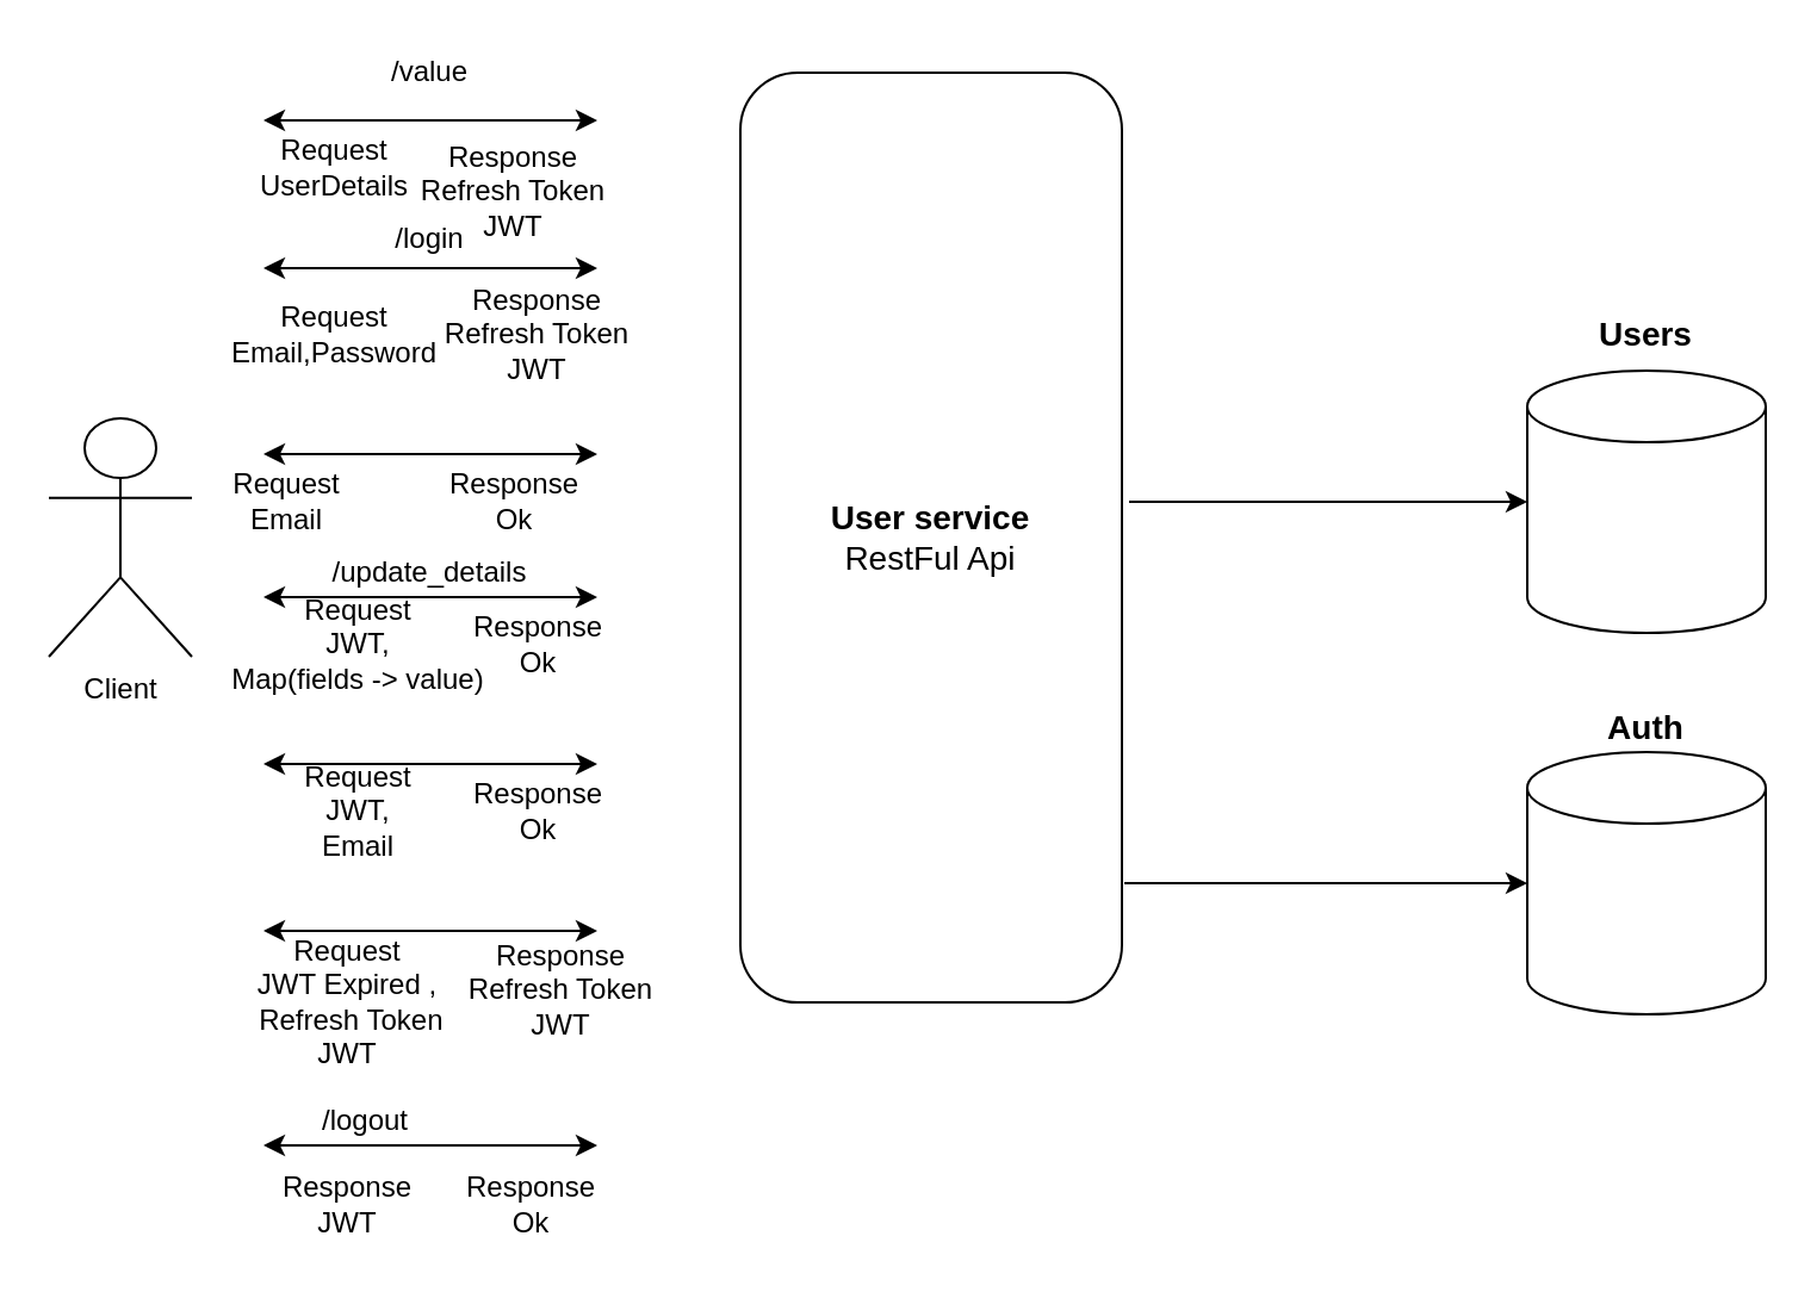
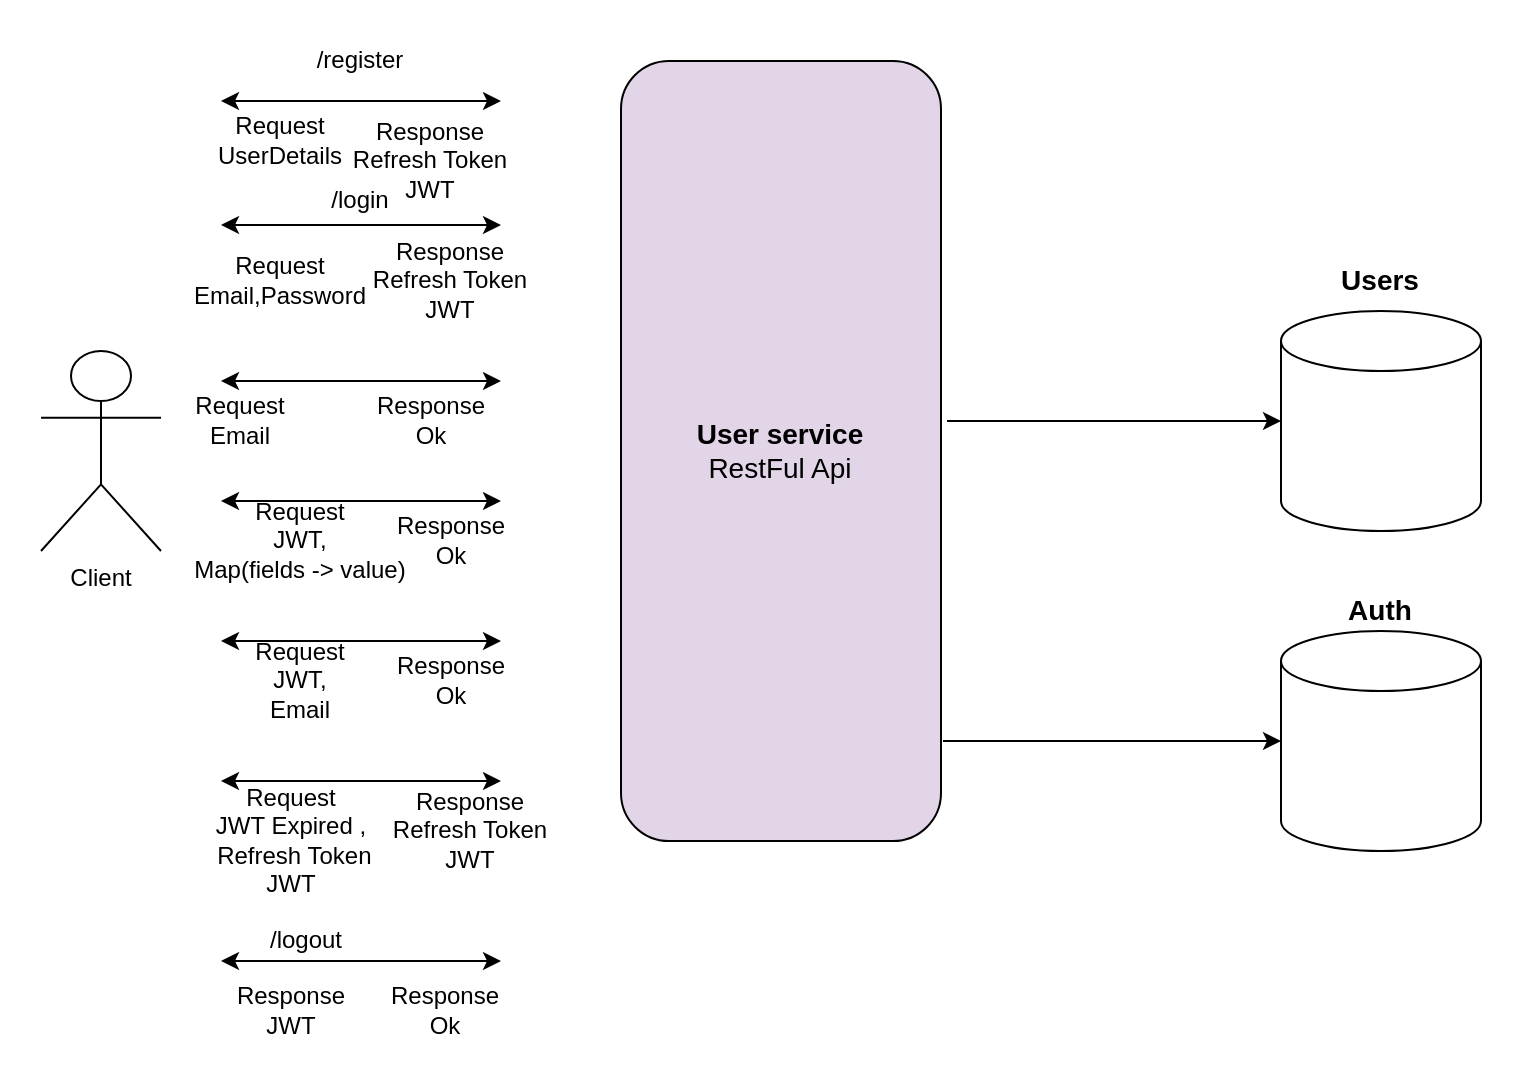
- <mxCell id="5" value="/value" style="text;html=1;strokeColor=none;fillColor=none;align=center;verticalAlign=middle;whiteSpace=wrap;rounded=0;" parent="1" vertex="1"><mxGeometry x="160" y="20" width="40" height="20" as="geometry" /></mxCell>
+ <mxCell id="5" value="/register" style="text;html=1;strokeColor=none;fillColor=none;align=center;verticalAlign=middle;whiteSpace=wrap;rounded=0;" parent="1" vertex="1"><mxGeometry x="160" y="20" width="40" height="20" as="geometry" /></mxCell>
- <mxCell id="3" value="&lt;font style=&quot;font-size: 14px&quot;&gt;&lt;b style=&quot;font-size: 12px&quot;&gt;&lt;font style=&quot;font-size: 14px&quot;&gt;User service&lt;br&gt;&lt;/font&gt;&lt;/b&gt;RestFul Api&lt;/font&gt;" style="rounded=1;whiteSpace=wrap;html=1;" parent="1" vertex="1"><mxGeometry x="310" y="30" width="160" height="390" as="geometry" /></mxCell>
+ <mxCell id="3" value="&lt;font style=&quot;font-size: 14px&quot;&gt;&lt;b style=&quot;font-size: 12px&quot;&gt;&lt;font style=&quot;font-size: 14px&quot;&gt;User service&lt;br&gt;&lt;/font&gt;&lt;/b&gt;RestFul Api&lt;/font&gt;" style="rounded=1;whiteSpace=wrap;html=1;fillColor=#e1d5e7;" parent="1" vertex="1"><mxGeometry x="310" y="30" width="160" height="390" as="geometry" /></mxCell>
- <mxCell id="11" value="/update_details" style="text;html=1;strokeColor=none;fillColor=none;align=center;verticalAlign=middle;whiteSpace=wrap;rounded=0;" parent="1" vertex="1"><mxGeometry x="160" y="230" width="40" height="20" as="geometry" /></mxCell>
